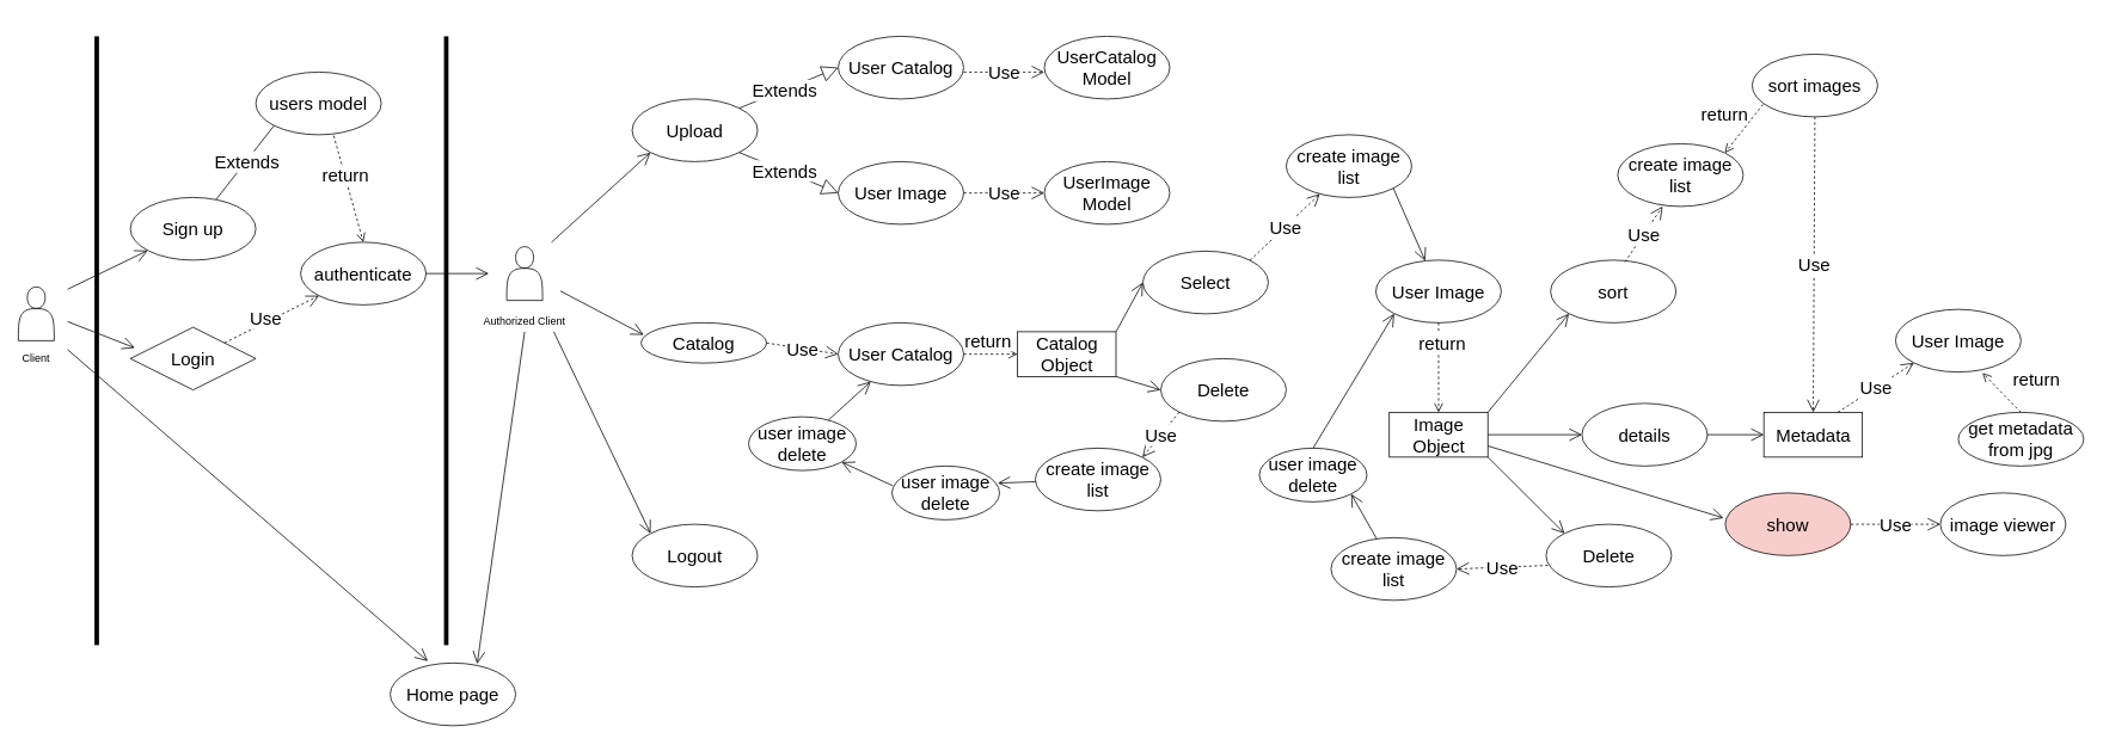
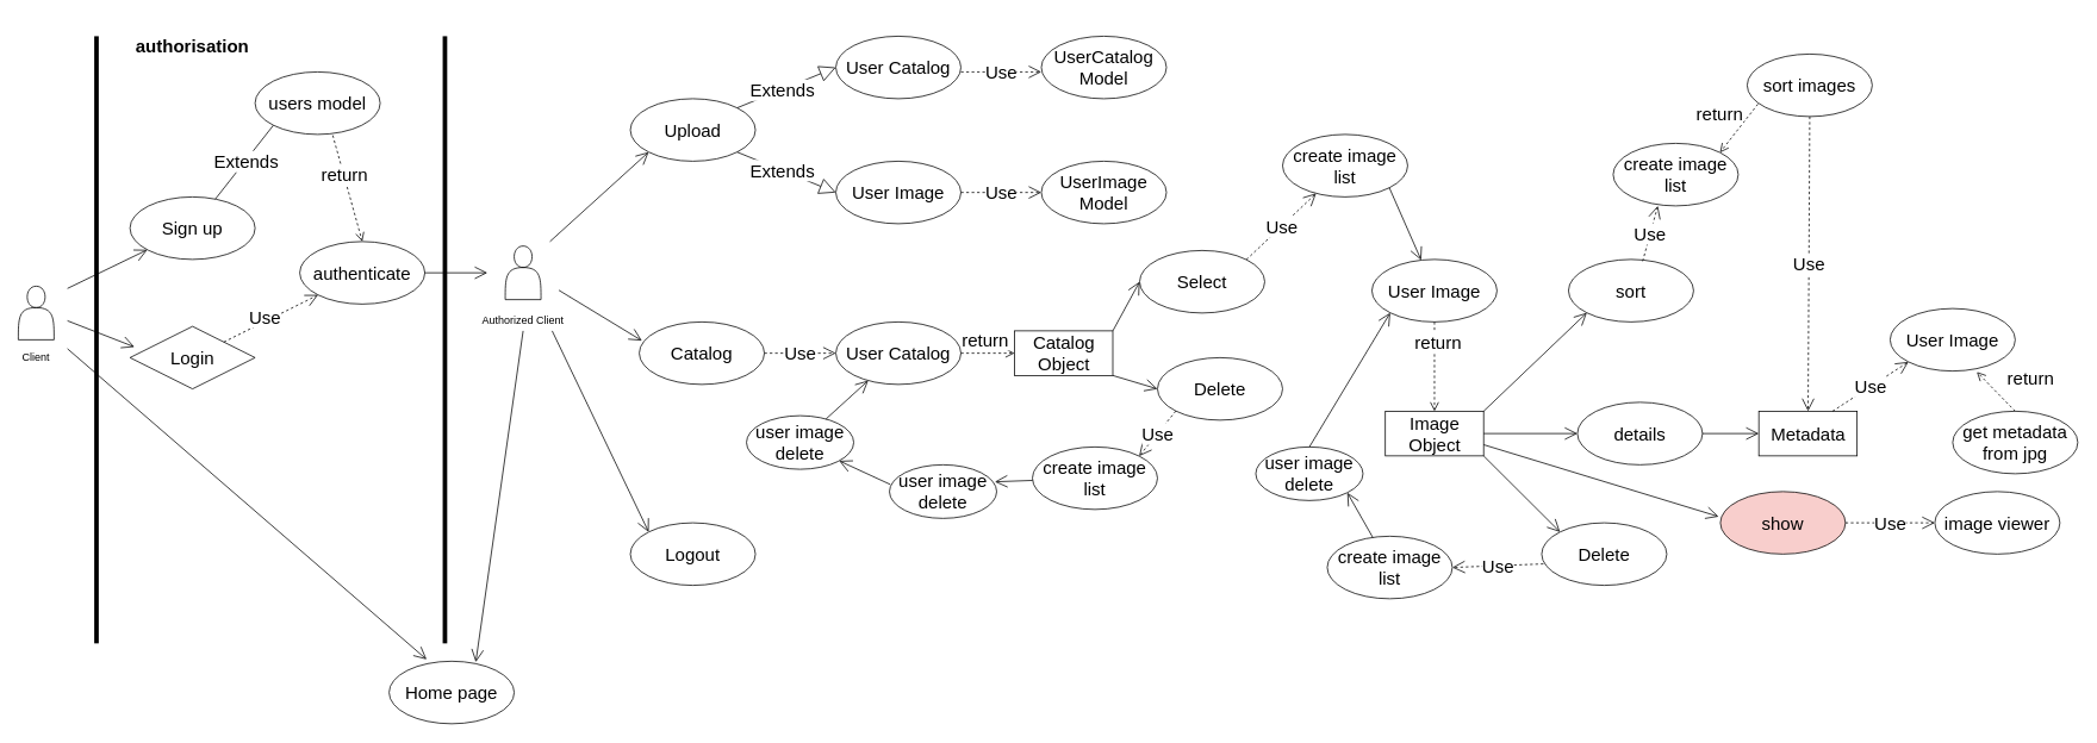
+ <mxCell id="4" value="authorisation" style="text;html=1;strokeColor=none;fillColor=none;align=center;verticalAlign=middle;whiteSpace=wrap;rounded=0;fontSize=20;fontStyle=1" parent="1" vertex="1"><mxGeometry x="135" y="20" width="160" height="60" as="geometry" /></mxCell>
- <mxCell id="50" value="sort" style="ellipse;whiteSpace=wrap;html=1;fontSize=20;" parent="1" vertex="1"><mxGeometry x="1730" y="290" width="140" height="70" as="geometry" /></mxCell>
+ <mxCell id="50" value="sort" style="ellipse;whiteSpace=wrap;html=1;fontSize=20;" parent="1" vertex="1"><mxGeometry x="1755" y="290" width="140" height="70" as="geometry" /></mxCell>
- <mxCell id="18" value="Catalog" style="ellipse;whiteSpace=wrap;html=1;fontSize=20;" parent="1" vertex="1"><mxGeometry x="715" y="360" width="140" height="45" as="geometry" /></mxCell>
+ <mxCell id="18" value="Catalog" style="ellipse;whiteSpace=wrap;html=1;fontSize=20;" parent="1" vertex="1"><mxGeometry x="715" y="360" width="140" height="70" as="geometry" /></mxCell>
- <mxCell id="60" value="get metadata from jpg" style="ellipse;whiteSpace=wrap;html=1;fontSize=20;" parent="1" vertex="1"><mxGeometry x="2185" y="460" width="140" height="60" as="geometry" /></mxCell>
+ <mxCell id="60" value="get metadata from jpg" style="ellipse;whiteSpace=wrap;html=1;fontSize=20;" parent="1" vertex="1"><mxGeometry x="2185" y="460" width="140" height="70" as="geometry" /></mxCell>
